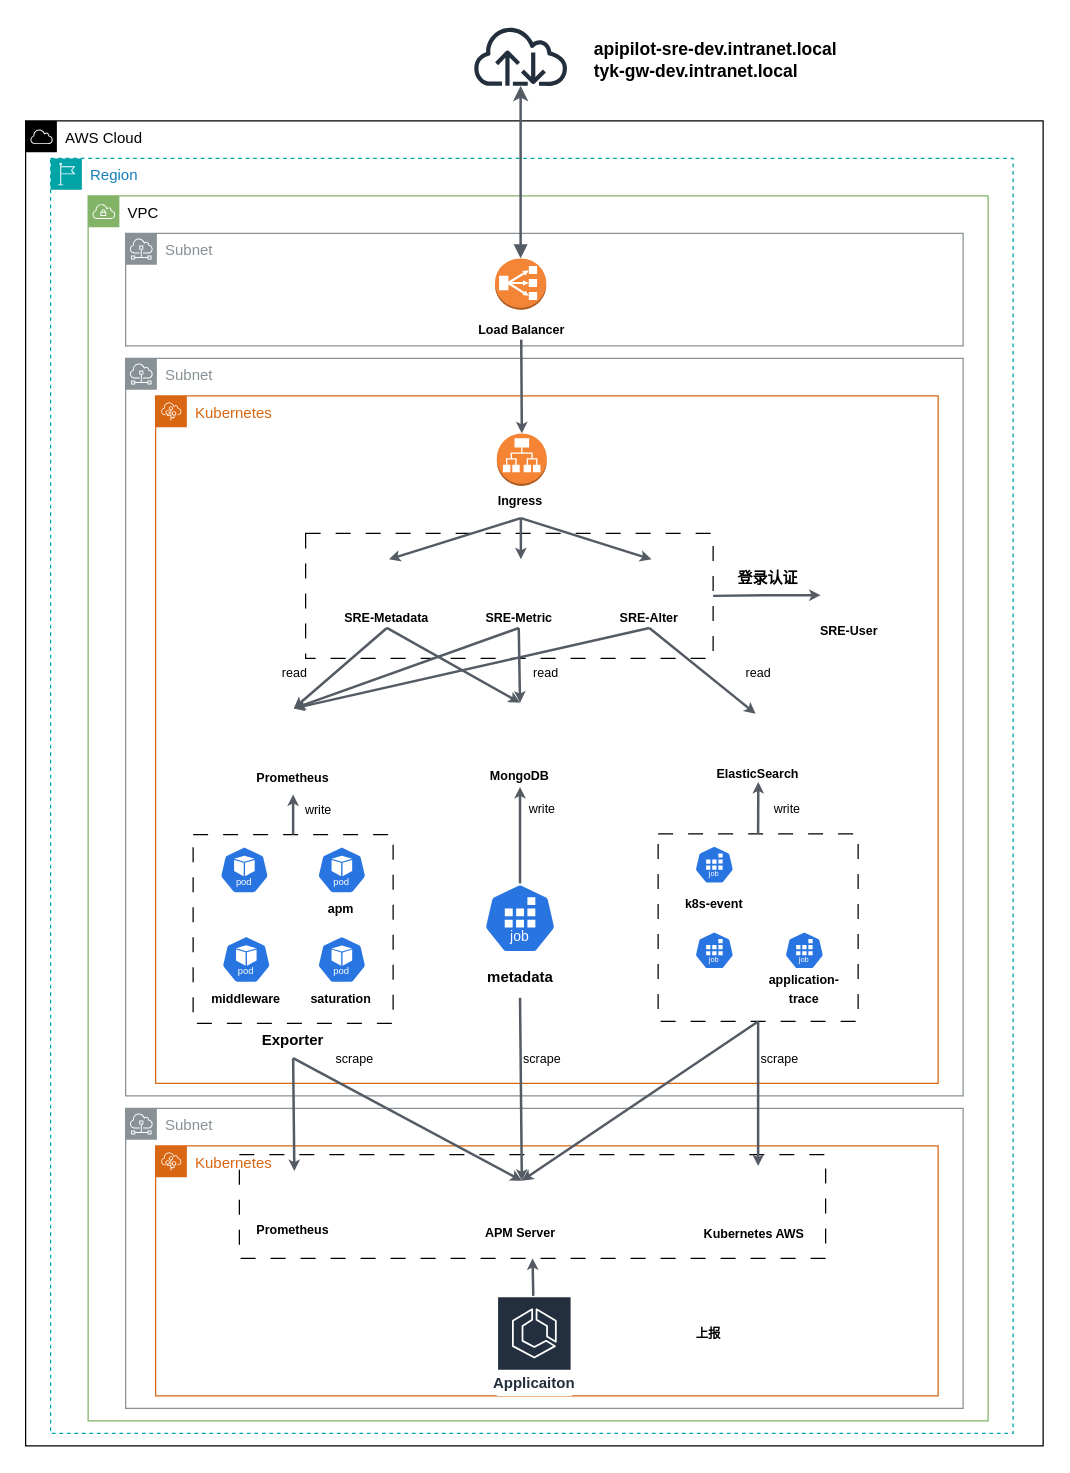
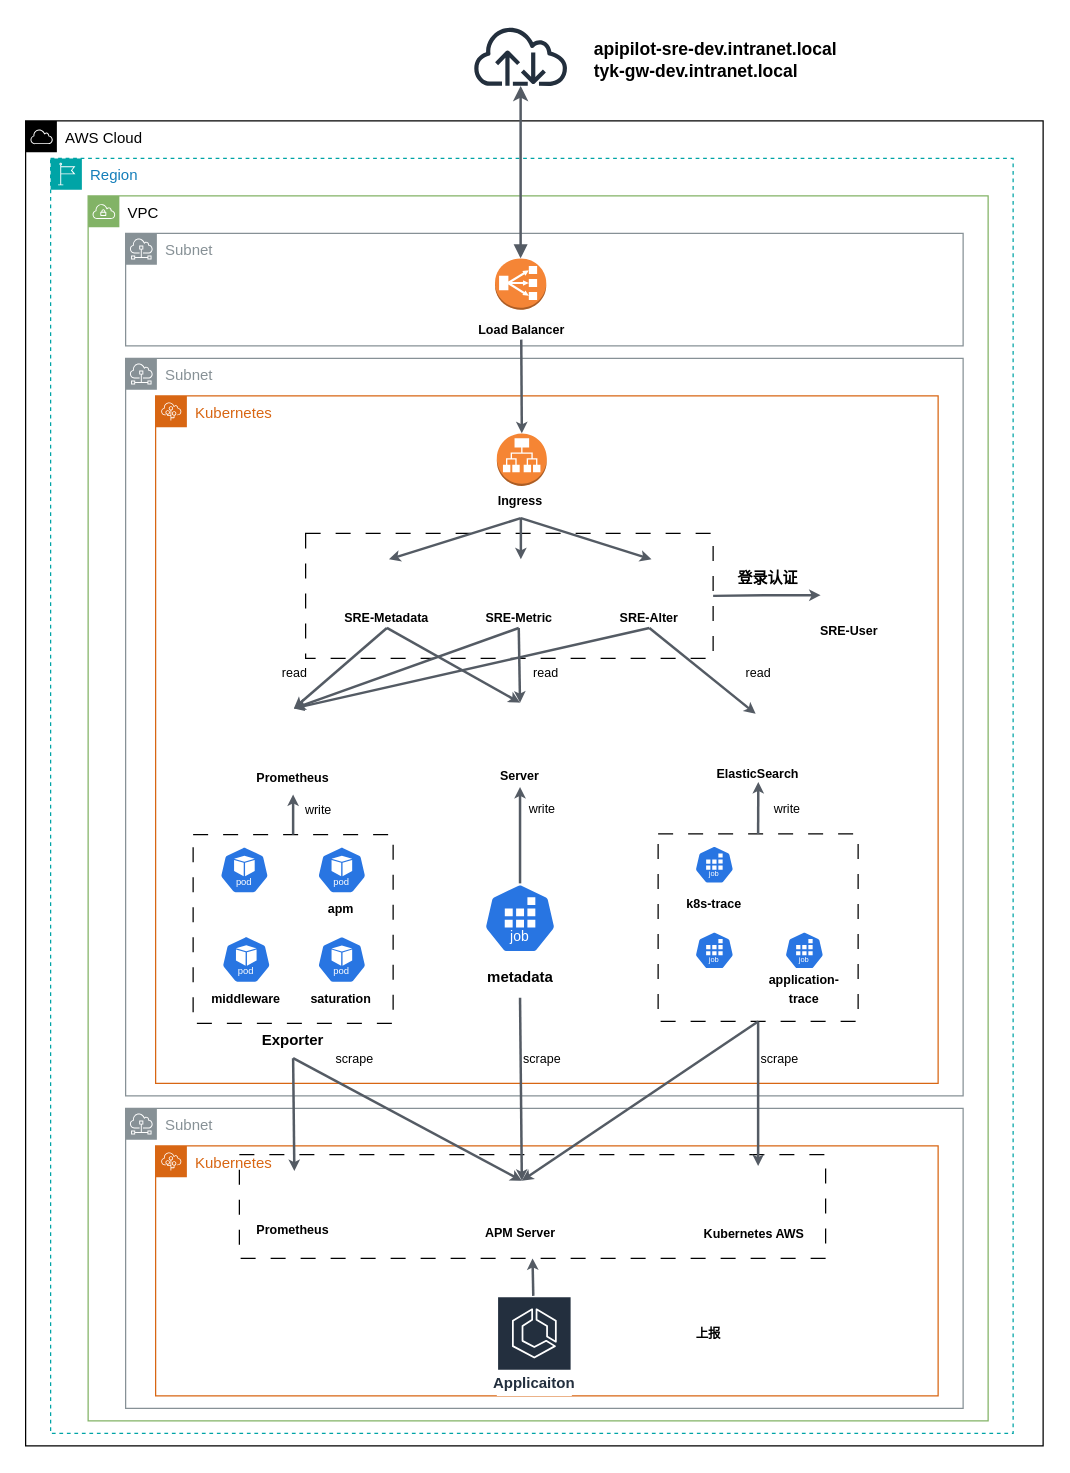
- <mxCell id="20" value="MongoDB" style="text;html=1;align=center;verticalAlign=middle;whiteSpace=wrap;rounded=0;fontStyle=1;fontSize=10;container=0;" parent="19" vertex="1"><mxGeometry x="2.1" y="48.746" width="44.551" height="18.684" as="geometry" /></mxCell>
+ <mxCell id="20" value="Server" style="text;html=1;align=center;verticalAlign=middle;whiteSpace=wrap;rounded=0;fontStyle=1;fontSize=10;container=0;" parent="19" vertex="1"><mxGeometry x="2.1" y="48.746" width="44.551" height="18.684" as="geometry" /></mxCell>
- <mxCell id="50" value="k8s-event" style="text;html=1;align=center;verticalAlign=middle;whiteSpace=wrap;rounded=0;fontStyle=1;fontSize=10;" parent="48" vertex="1"><mxGeometry y="35.338" width="54.0" height="20.482" as="geometry" /></mxCell>
+ <mxCell id="50" value="k8s-trace" style="text;html=1;align=center;verticalAlign=middle;whiteSpace=wrap;rounded=0;fontStyle=1;fontSize=10;" parent="48" vertex="1"><mxGeometry y="35.338" width="54.0" height="20.482" as="geometry" /></mxCell>
